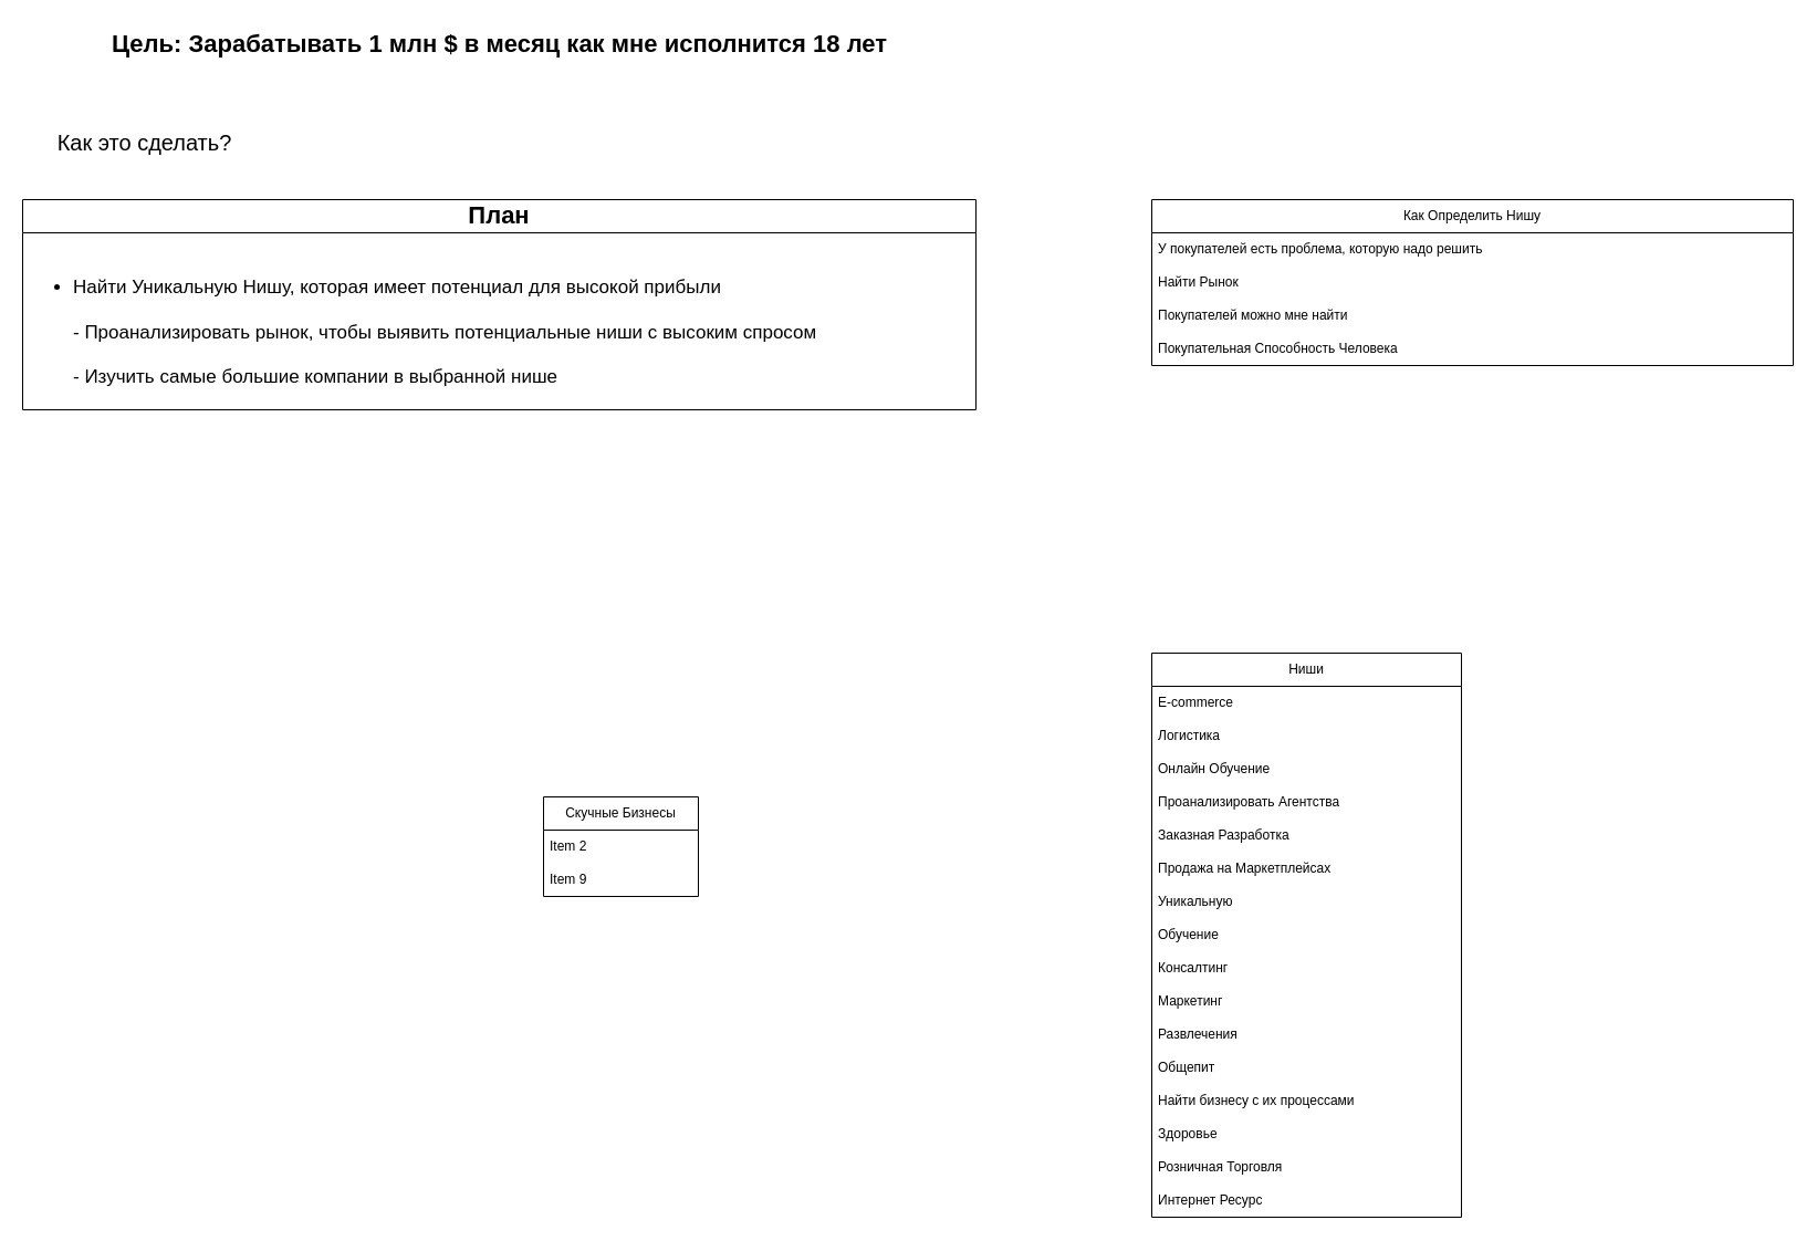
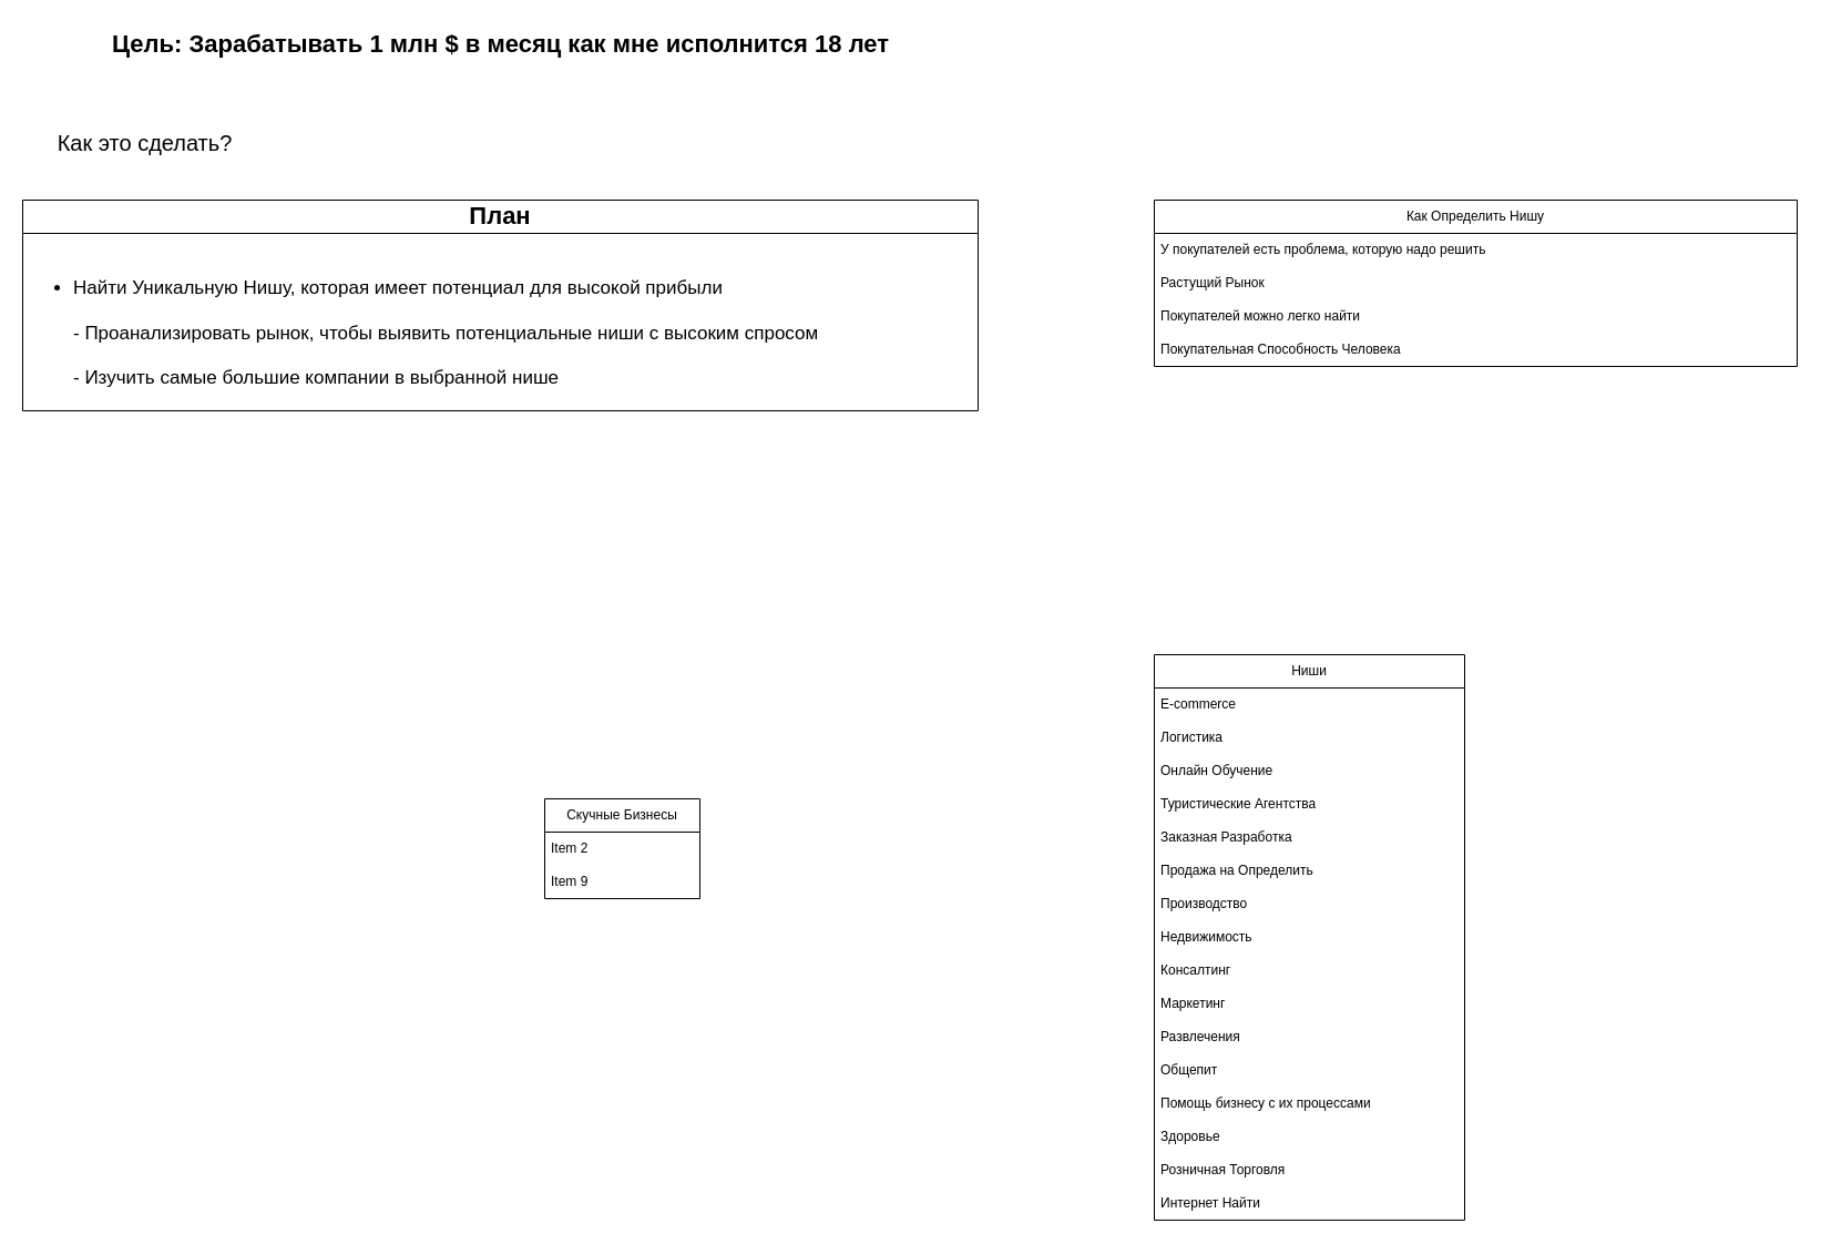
- <mxCell id="8" value="Найти Рынок" style="text;strokeColor=none;fillColor=none;align=left;verticalAlign=middle;spacingLeft=4;spacingRight=4;overflow=hidden;points=[[0,0.5],[1,0.5]];portConstraint=eastwest;rotatable=0;whiteSpace=wrap;html=1;" parent="6" vertex="1"><mxGeometry y="60" width="580" height="30" as="geometry" /></mxCell>
+ <mxCell id="8" value="Растущий Рынок" style="text;strokeColor=none;fillColor=none;align=left;verticalAlign=middle;spacingLeft=4;spacingRight=4;overflow=hidden;points=[[0,0.5],[1,0.5]];portConstraint=eastwest;rotatable=0;whiteSpace=wrap;html=1;" parent="6" vertex="1"><mxGeometry y="60" width="580" height="30" as="geometry" /></mxCell>
- <mxCell id="9" value="Покупателей можно мне найти" style="text;strokeColor=none;fillColor=none;align=left;verticalAlign=middle;spacingLeft=4;spacingRight=4;overflow=hidden;points=[[0,0.5],[1,0.5]];portConstraint=eastwest;rotatable=0;whiteSpace=wrap;html=1;" parent="6" vertex="1"><mxGeometry y="90" width="580" height="30" as="geometry" /></mxCell>
+ <mxCell id="9" value="Покупателей можно легко найти" style="text;strokeColor=none;fillColor=none;align=left;verticalAlign=middle;spacingLeft=4;spacingRight=4;overflow=hidden;points=[[0,0.5],[1,0.5]];portConstraint=eastwest;rotatable=0;whiteSpace=wrap;html=1;" parent="6" vertex="1"><mxGeometry y="90" width="580" height="30" as="geometry" /></mxCell>
- <mxCell id="15" value="Проанализировать Агентства" style="text;strokeColor=none;fillColor=none;align=left;verticalAlign=middle;spacingLeft=4;spacingRight=4;overflow=hidden;points=[[0,0.5],[1,0.5]];portConstraint=eastwest;rotatable=0;whiteSpace=wrap;html=1;" parent="11" vertex="1"><mxGeometry y="120" width="280" height="30" as="geometry" /></mxCell>
+ <mxCell id="15" value="Туристические Агентства" style="text;strokeColor=none;fillColor=none;align=left;verticalAlign=middle;spacingLeft=4;spacingRight=4;overflow=hidden;points=[[0,0.5],[1,0.5]];portConstraint=eastwest;rotatable=0;whiteSpace=wrap;html=1;" parent="11" vertex="1"><mxGeometry y="120" width="280" height="30" as="geometry" /></mxCell>
- <mxCell id="17" value="Продажа на Маркетплейсах" style="text;strokeColor=none;fillColor=none;align=left;verticalAlign=middle;spacingLeft=4;spacingRight=4;overflow=hidden;points=[[0,0.5],[1,0.5]];portConstraint=eastwest;rotatable=0;whiteSpace=wrap;html=1;" parent="11" vertex="1"><mxGeometry y="180" width="280" height="30" as="geometry" /></mxCell>
+ <mxCell id="17" value="Продажа на Определить" style="text;strokeColor=none;fillColor=none;align=left;verticalAlign=middle;spacingLeft=4;spacingRight=4;overflow=hidden;points=[[0,0.5],[1,0.5]];portConstraint=eastwest;rotatable=0;whiteSpace=wrap;html=1;" parent="11" vertex="1"><mxGeometry y="180" width="280" height="30" as="geometry" /></mxCell>
- <mxCell id="18" value="Уникальную" style="text;strokeColor=none;fillColor=none;align=left;verticalAlign=middle;spacingLeft=4;spacingRight=4;overflow=hidden;points=[[0,0.5],[1,0.5]];portConstraint=eastwest;rotatable=0;whiteSpace=wrap;html=1;" parent="11" vertex="1"><mxGeometry y="210" width="280" height="30" as="geometry" /></mxCell>
+ <mxCell id="18" value="Производство" style="text;strokeColor=none;fillColor=none;align=left;verticalAlign=middle;spacingLeft=4;spacingRight=4;overflow=hidden;points=[[0,0.5],[1,0.5]];portConstraint=eastwest;rotatable=0;whiteSpace=wrap;html=1;" parent="11" vertex="1"><mxGeometry y="210" width="280" height="30" as="geometry" /></mxCell>
- <mxCell id="19" value="Обучение" style="text;strokeColor=none;fillColor=none;align=left;verticalAlign=middle;spacingLeft=4;spacingRight=4;overflow=hidden;points=[[0,0.5],[1,0.5]];portConstraint=eastwest;rotatable=0;whiteSpace=wrap;html=1;" parent="11" vertex="1"><mxGeometry y="240" width="280" height="30" as="geometry" /></mxCell>
+ <mxCell id="19" value="Недвижимость" style="text;strokeColor=none;fillColor=none;align=left;verticalAlign=middle;spacingLeft=4;spacingRight=4;overflow=hidden;points=[[0,0.5],[1,0.5]];portConstraint=eastwest;rotatable=0;whiteSpace=wrap;html=1;" parent="11" vertex="1"><mxGeometry y="240" width="280" height="30" as="geometry" /></mxCell>
- <mxCell id="24" value="Найти бизнесу с их процессами" style="text;strokeColor=none;fillColor=none;align=left;verticalAlign=middle;spacingLeft=4;spacingRight=4;overflow=hidden;points=[[0,0.5],[1,0.5]];portConstraint=eastwest;rotatable=0;whiteSpace=wrap;html=1;" vertex="1" parent="11"><mxGeometry y="390" width="280" height="30" as="geometry" /></mxCell>
+ <mxCell id="24" value="Помощь бизнесу с их процессами" style="text;strokeColor=none;fillColor=none;align=left;verticalAlign=middle;spacingLeft=4;spacingRight=4;overflow=hidden;points=[[0,0.5],[1,0.5]];portConstraint=eastwest;rotatable=0;whiteSpace=wrap;html=1;" vertex="1" parent="11"><mxGeometry y="390" width="280" height="30" as="geometry" /></mxCell>
- <mxCell id="27" value="Интернет Ресурс" style="text;strokeColor=none;fillColor=none;align=left;verticalAlign=middle;spacingLeft=4;spacingRight=4;overflow=hidden;points=[[0,0.5],[1,0.5]];portConstraint=eastwest;rotatable=0;whiteSpace=wrap;html=1;" vertex="1" parent="11"><mxGeometry y="480" width="280" height="30" as="geometry" /></mxCell>
+ <mxCell id="27" value="Интернет Найти" style="text;strokeColor=none;fillColor=none;align=left;verticalAlign=middle;spacingLeft=4;spacingRight=4;overflow=hidden;points=[[0,0.5],[1,0.5]];portConstraint=eastwest;rotatable=0;whiteSpace=wrap;html=1;" vertex="1" parent="11"><mxGeometry y="480" width="280" height="30" as="geometry" /></mxCell>
